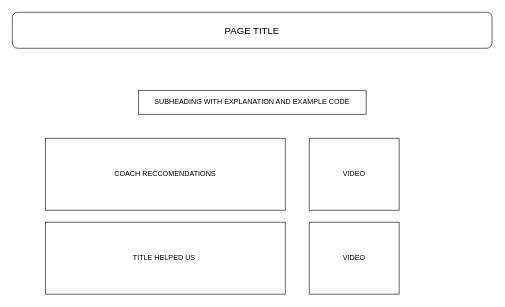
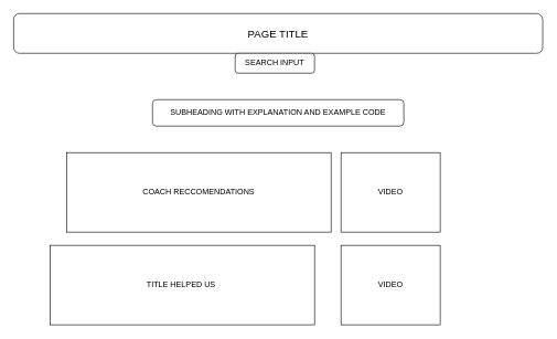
+ <mxCell id="3" value="SEARCH INPUT" style="rounded=1;whiteSpace=wrap;html=1;" vertex="1" parent="1"><mxGeometry x="355" y="80" width="120" height="30" as="geometry" /></mxCell>
- <mxCell id="7" value="SUBHEADING WITH EXPLANATION AND EXAMPLE CODE" style="rounded=0;whiteSpace=wrap;html=1;" vertex="1" parent="1"><mxGeometry x="230" y="150" width="380" height="40" as="geometry" /></mxCell>
+ <mxCell id="7" value="SUBHEADING WITH EXPLANATION AND EXAMPLE CODE" style="whiteSpace=wrap;html=1;rounded=1;" vertex="1" parent="1"><mxGeometry x="230" y="150" width="380" height="40" as="geometry" /></mxCell>
- <mxCell id="4" value="COACH RECCOMENDATIONS" style="rounded=0;whiteSpace=wrap;html=1;" vertex="1" parent="1"><mxGeometry x="75" y="230" width="400" height="120" as="geometry" /></mxCell>
+ <mxCell id="4" value="COACH RECCOMENDATIONS" style="rounded=0;whiteSpace=wrap;html=1;" vertex="1" parent="1"><mxGeometry x="100" y="230" width="400" height="120" as="geometry" /></mxCell>
